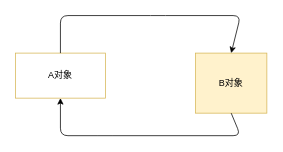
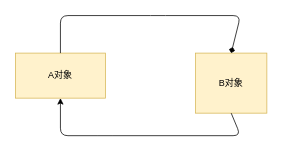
- <mxCell id="4" value="" style="endArrow=classic;html=1;exitX=0.5;exitY=0;exitDx=0;exitDy=0;entryX=0.5;entryY=0;entryDx=0;entryDy=0;" parent="1" source="2" target="3" edge="1"><mxGeometry width="50" height="50" relative="1" as="geometry"><mxPoint x="220" y="160" as="sourcePoint" /><mxPoint x="270" y="110" as="targetPoint" /><Array as="points"><mxPoint x="80" y="20" /><mxPoint x="210" y="20" /><mxPoint x="320" y="20" /></Array></mxGeometry></mxCell>
+ <mxCell id="4" value="" style="endArrow=diamond;html=1;exitX=0.5;exitY=0;exitDx=0;exitDy=0;entryX=0.5;entryY=0;entryDx=0;entryDy=0;" parent="1" source="2" target="3" edge="1"><mxGeometry width="50" height="50" relative="1" as="geometry"><mxPoint x="220" y="160" as="sourcePoint" /><mxPoint x="270" y="110" as="targetPoint" /><Array as="points"><mxPoint x="80" y="20" /><mxPoint x="210" y="20" /><mxPoint x="320" y="20" /></Array></mxGeometry></mxCell>
- <mxCell id="2" value="A对象" style="rounded=0;whiteSpace=wrap;html=1;fillColor=#ffffff;strokeColor=#d6b656;" parent="1" vertex="1"><mxGeometry x="20" y="70" width="120" height="60" as="geometry" /></mxCell>
+ <mxCell id="2" value="A对象" style="rounded=0;whiteSpace=wrap;html=1;fillColor=#fff2cc;strokeColor=#d6b656;" parent="1" vertex="1"><mxGeometry x="20" y="70" width="120" height="60" as="geometry" /></mxCell>
